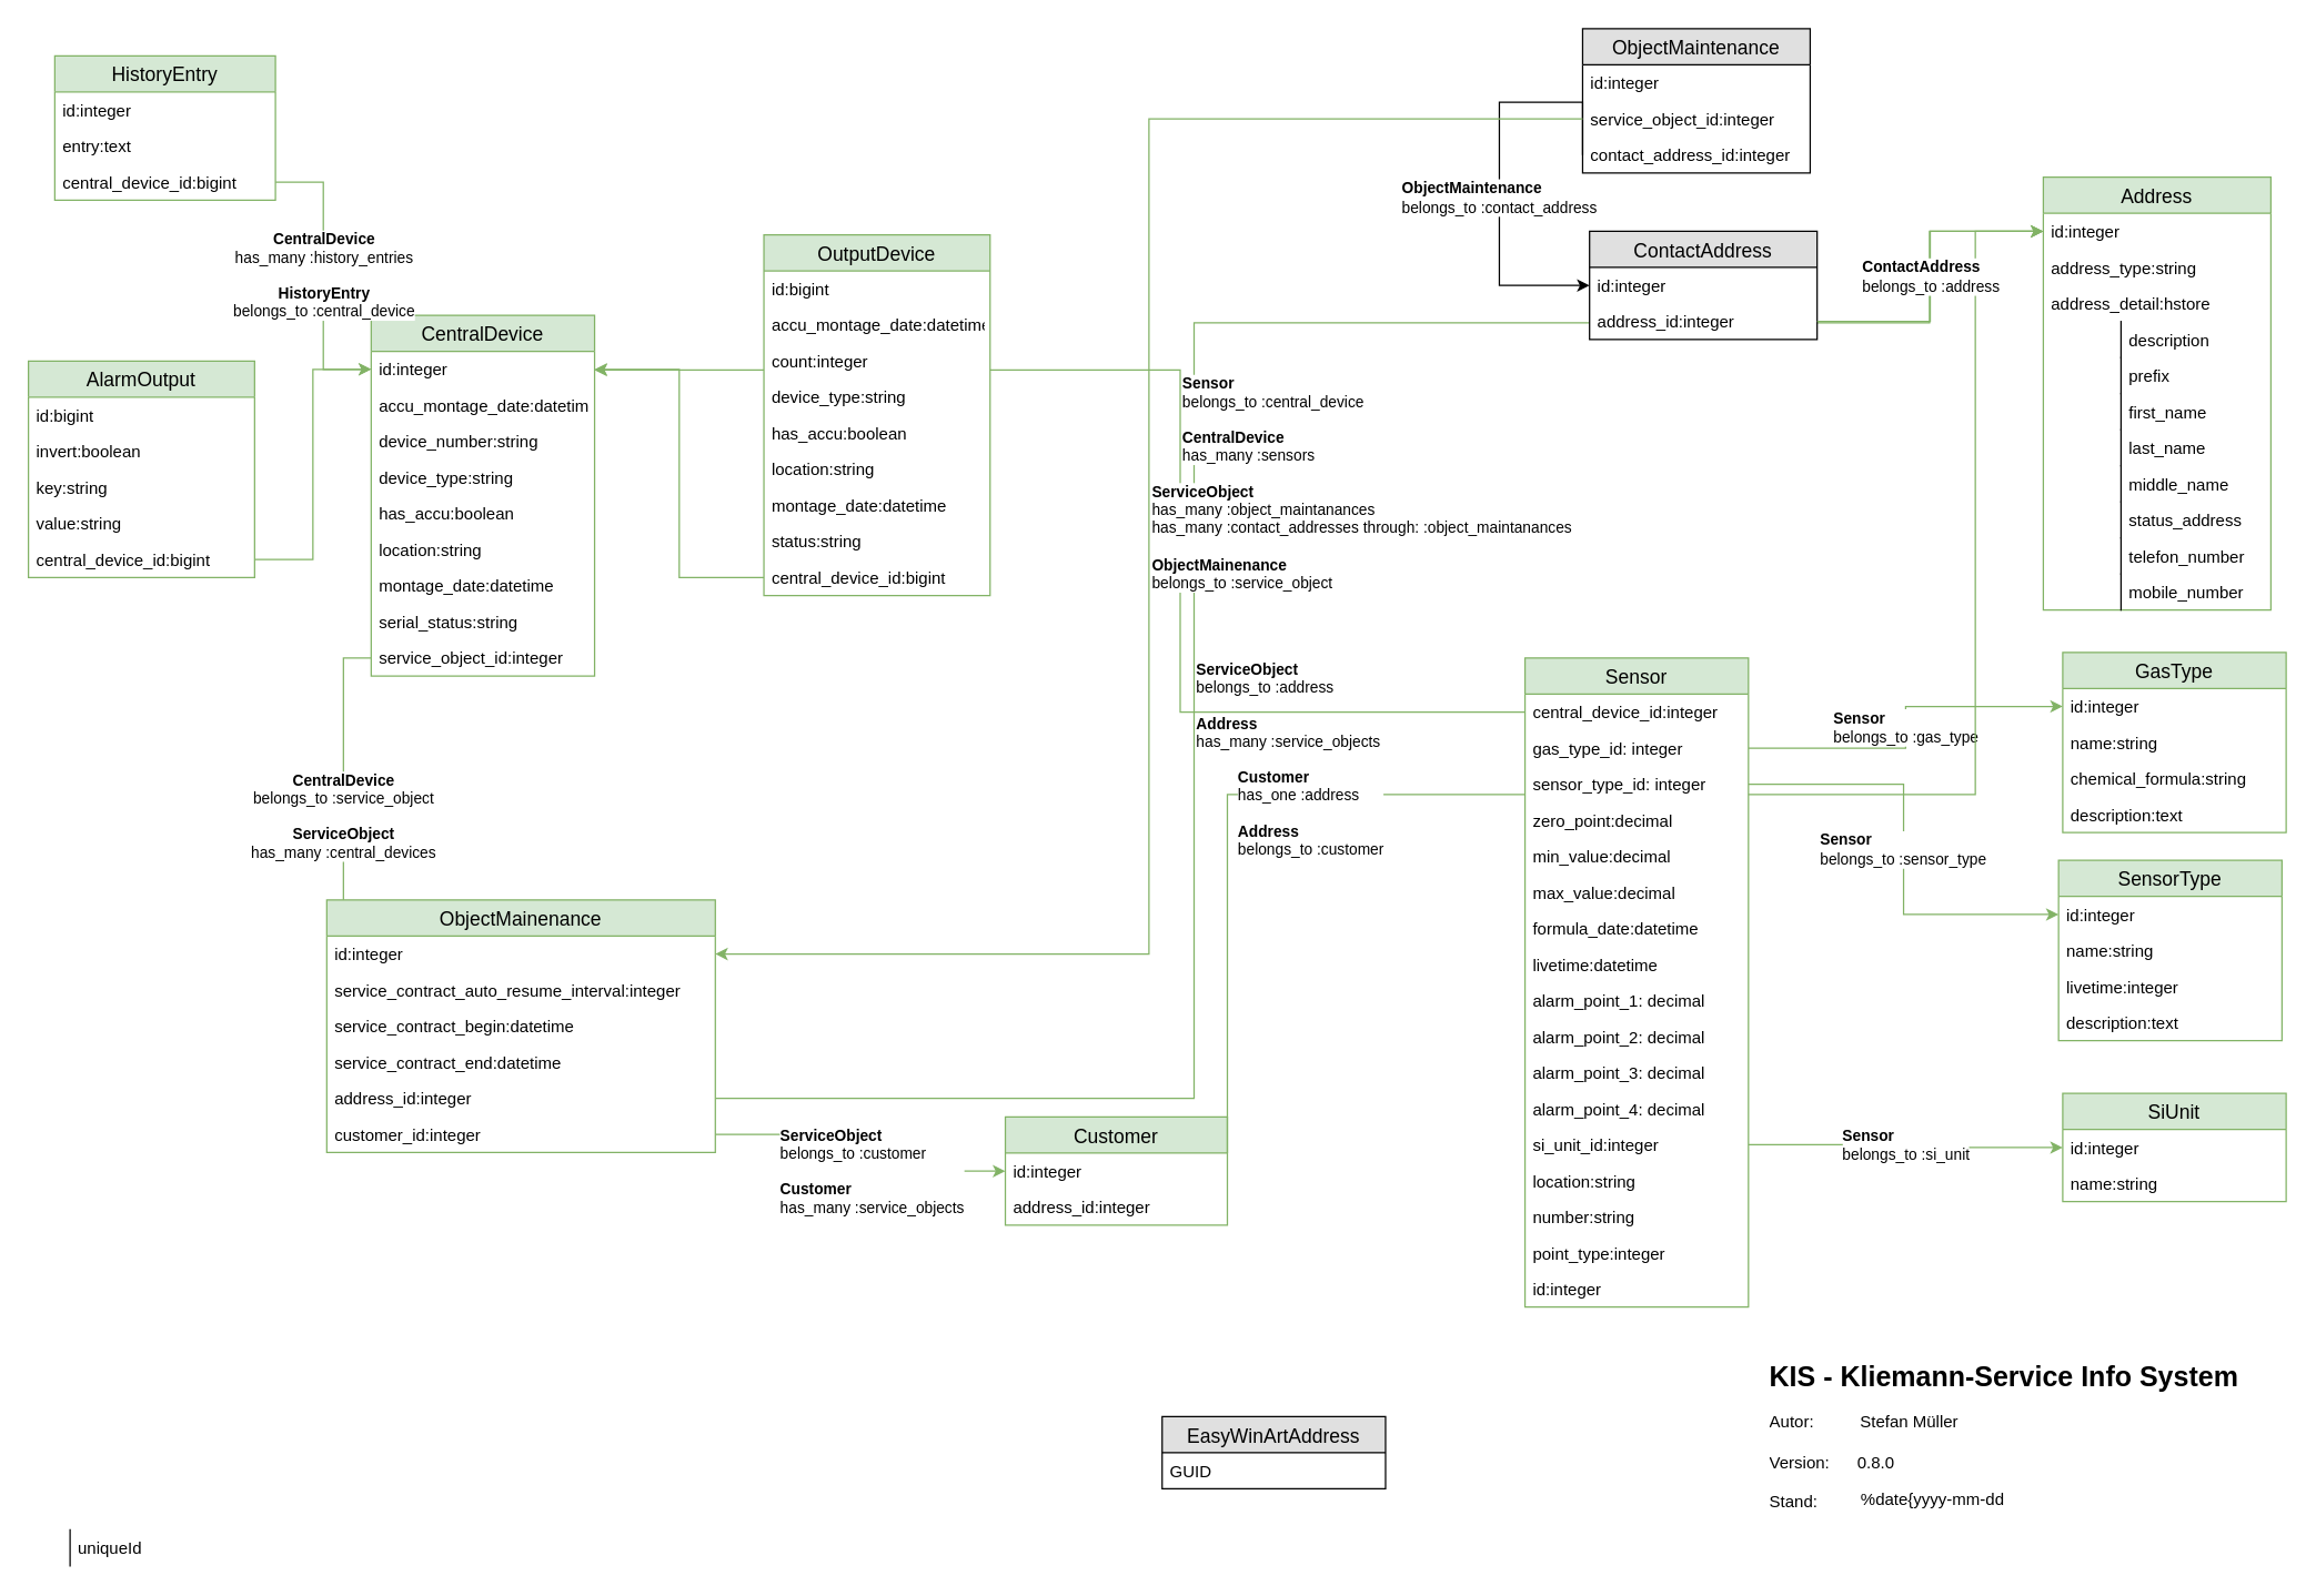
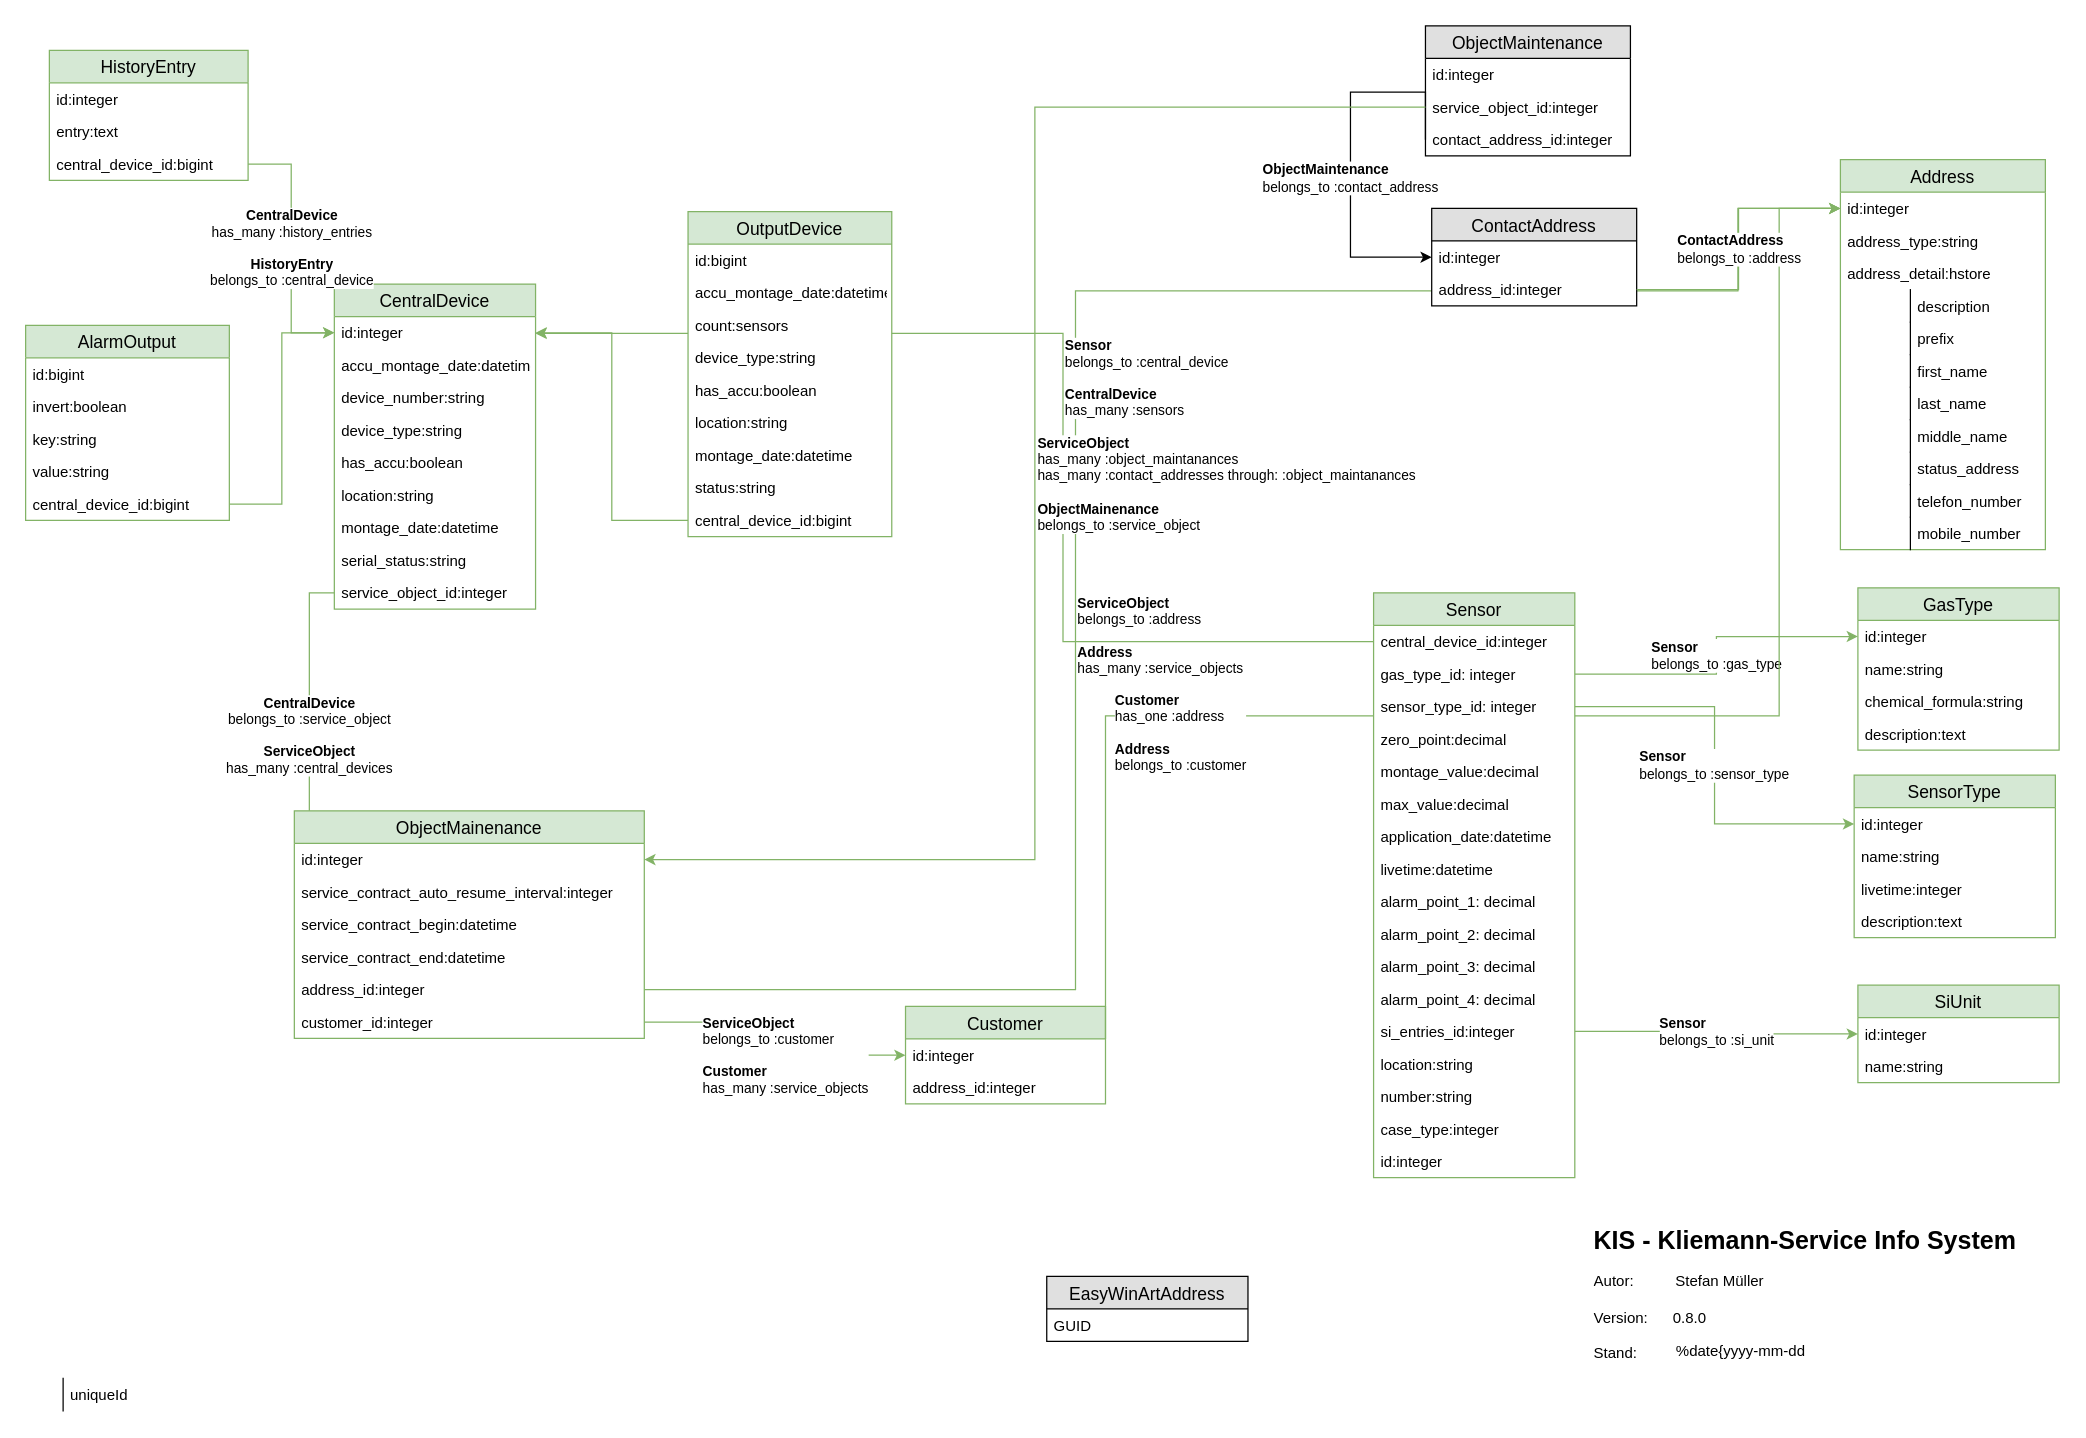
- <mxCell id="83" value="count:integer" style="text;strokeColor=none;fillColor=none;spacingLeft=4;spacingRight=4;overflow=hidden;rotatable=0;points=[[0,0.5],[1,0.5]];portConstraint=eastwest;fontSize=12;" parent="80" vertex="1"><mxGeometry y="78" width="163" height="26" as="geometry" /></mxCell>
+ <mxCell id="83" value="count:sensors" style="text;strokeColor=none;fillColor=none;spacingLeft=4;spacingRight=4;overflow=hidden;rotatable=0;points=[[0,0.5],[1,0.5]];portConstraint=eastwest;fontSize=12;" parent="80" vertex="1"><mxGeometry y="78" width="163" height="26" as="geometry" /></mxCell>
- <mxCell id="108" value="min_value:decimal" style="text;strokeColor=none;fillColor=none;spacingLeft=4;spacingRight=4;overflow=hidden;rotatable=0;points=[[0,0.5],[1,0.5]];portConstraint=eastwest;fontSize=12;" parent="103" vertex="1"><mxGeometry y="130" width="161" height="26" as="geometry" /></mxCell>
+ <mxCell id="108" value="montage_value:decimal" style="text;strokeColor=none;fillColor=none;spacingLeft=4;spacingRight=4;overflow=hidden;rotatable=0;points=[[0,0.5],[1,0.5]];portConstraint=eastwest;fontSize=12;" parent="103" vertex="1"><mxGeometry y="130" width="161" height="26" as="geometry" /></mxCell>
- <mxCell id="110" value="formula_date:datetime" style="text;strokeColor=none;fillColor=none;spacingLeft=4;spacingRight=4;overflow=hidden;rotatable=0;points=[[0,0.5],[1,0.5]];portConstraint=eastwest;fontSize=12;" parent="103" vertex="1"><mxGeometry y="182" width="161" height="26" as="geometry" /></mxCell>
+ <mxCell id="110" value="application_date:datetime" style="text;strokeColor=none;fillColor=none;spacingLeft=4;spacingRight=4;overflow=hidden;rotatable=0;points=[[0,0.5],[1,0.5]];portConstraint=eastwest;fontSize=12;" parent="103" vertex="1"><mxGeometry y="182" width="161" height="26" as="geometry" /></mxCell>
- <mxCell id="116" value="si_unit_id:integer" style="text;strokeColor=none;fillColor=none;spacingLeft=4;spacingRight=4;overflow=hidden;rotatable=0;points=[[0,0.5],[1,0.5]];portConstraint=eastwest;fontSize=12;" parent="103" vertex="1"><mxGeometry y="338" width="161" height="26" as="geometry" /></mxCell>
+ <mxCell id="116" value="si_entries_id:integer" style="text;strokeColor=none;fillColor=none;spacingLeft=4;spacingRight=4;overflow=hidden;rotatable=0;points=[[0,0.5],[1,0.5]];portConstraint=eastwest;fontSize=12;" parent="103" vertex="1"><mxGeometry y="338" width="161" height="26" as="geometry" /></mxCell>
- <mxCell id="119" value="point_type:integer" style="text;strokeColor=none;fillColor=none;spacingLeft=4;spacingRight=4;overflow=hidden;rotatable=0;points=[[0,0.5],[1,0.5]];portConstraint=eastwest;fontSize=12;" parent="103" vertex="1"><mxGeometry y="416" width="161" height="26" as="geometry" /></mxCell>
+ <mxCell id="119" value="case_type:integer" style="text;strokeColor=none;fillColor=none;spacingLeft=4;spacingRight=4;overflow=hidden;rotatable=0;points=[[0,0.5],[1,0.5]];portConstraint=eastwest;fontSize=12;" parent="103" vertex="1"><mxGeometry y="416" width="161" height="26" as="geometry" /></mxCell>
